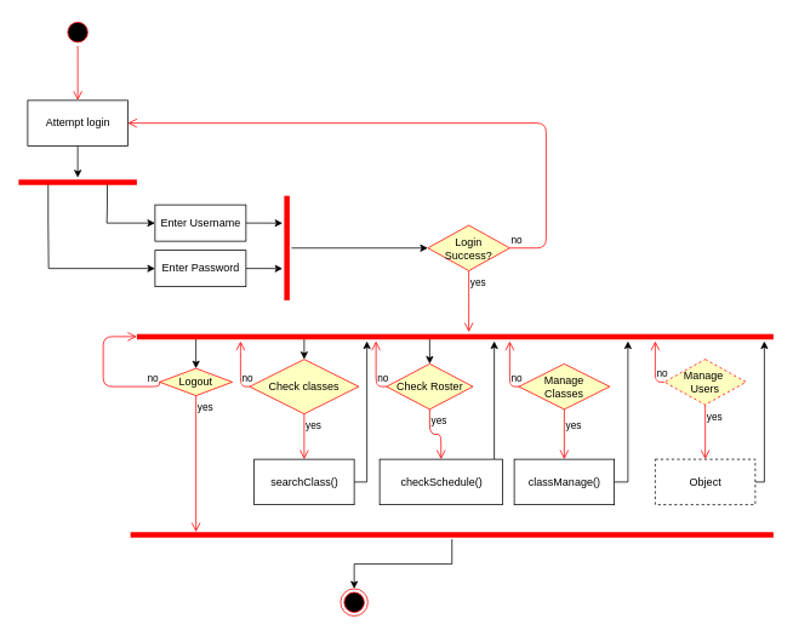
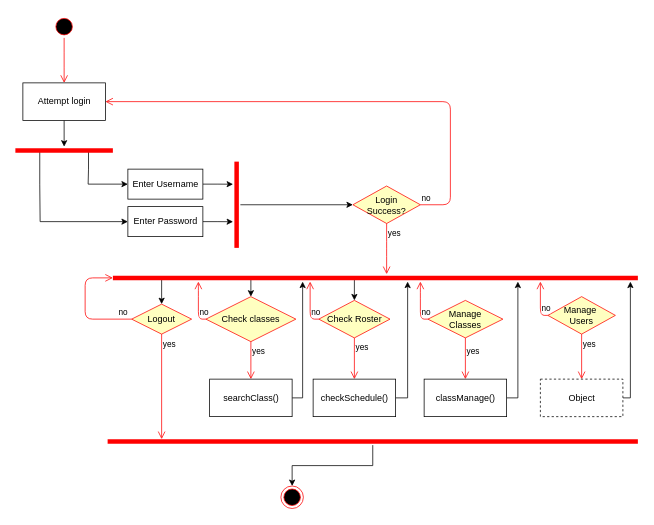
- <mxCell id="24" value="Logout" style="rhombus;whiteSpace=wrap;html=1;fillColor=#ffffc0;strokeColor=#ff0000;" parent="1" vertex="1"><mxGeometry x="175" y="405" width="80" height="30" as="geometry" /></mxCell>
+ <mxCell id="24" value="Logout" style="rhombus;whiteSpace=wrap;html=1;fillColor=#ffffc0;strokeColor=#ff0000;" parent="1" vertex="1"><mxGeometry x="175" y="405" width="80" height="40" as="geometry" /></mxCell>
- <mxCell id="38" value="Manage&amp;nbsp;&lt;br&gt;Users&lt;br&gt;" style="rhombus;whiteSpace=wrap;html=1;fillColor=#ffffc0;strokeColor=#ff0000;dashed=1;" parent="1" vertex="1"><mxGeometry x="730" y="395" width="90" height="50" as="geometry" /></mxCell>
+ <mxCell id="38" value="Manage&amp;nbsp;&lt;br&gt;Users&lt;br&gt;" style="rhombus;whiteSpace=wrap;html=1;fillColor=#ffffc0;strokeColor=#ff0000;" parent="1" vertex="1"><mxGeometry x="730" y="395" width="90" height="50" as="geometry" /></mxCell>
- <mxCell id="37" value="checkSchedule()" style="html=1;" parent="1" vertex="1"><mxGeometry x="417" y="505" width="135" height="50" as="geometry" /></mxCell>
+ <mxCell id="37" value="checkSchedule()" style="html=1;" parent="1" vertex="1"><mxGeometry x="417" y="505" width="110" height="50" as="geometry" /></mxCell>
